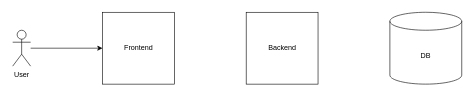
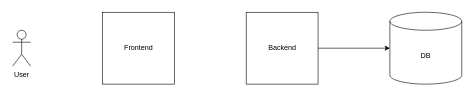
- <mxCell id="5" style="edgeStyle=orthogonalEdgeStyle;rounded=0;orthogonalLoop=1;jettySize=auto;html=1;entryX=0;entryY=0.5;entryDx=0;entryDy=0;" edge="1" parent="1" source="6" target="2"><mxGeometry relative="1" as="geometry" /></mxCell>
+ <mxCell id="3" style="edgeStyle=orthogonalEdgeStyle;rounded=0;orthogonalLoop=1;jettySize=auto;html=1;exitX=1;exitY=0.5;exitDx=0;exitDy=0;entryX=0;entryY=0.5;entryDx=0;entryDy=0;entryPerimeter=0;" edge="1" parent="1" source="4" target="7"><mxGeometry relative="1" as="geometry" /></mxCell>
